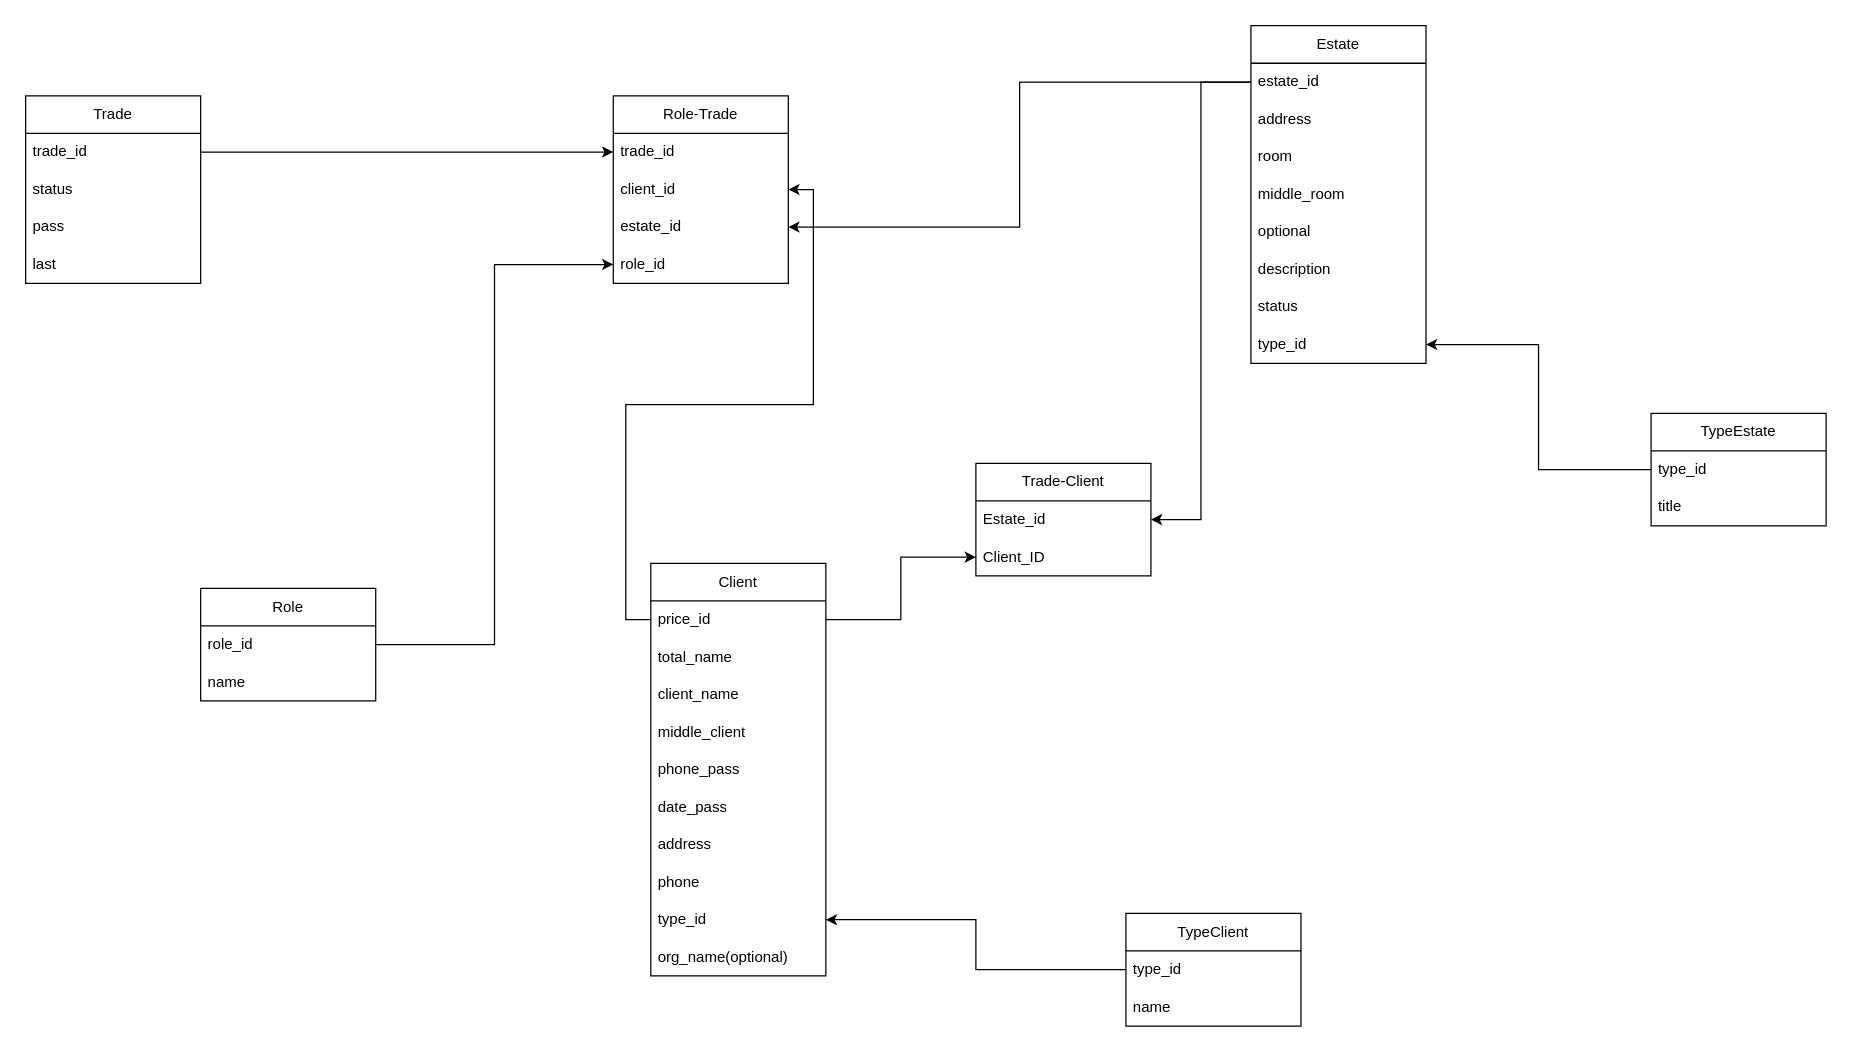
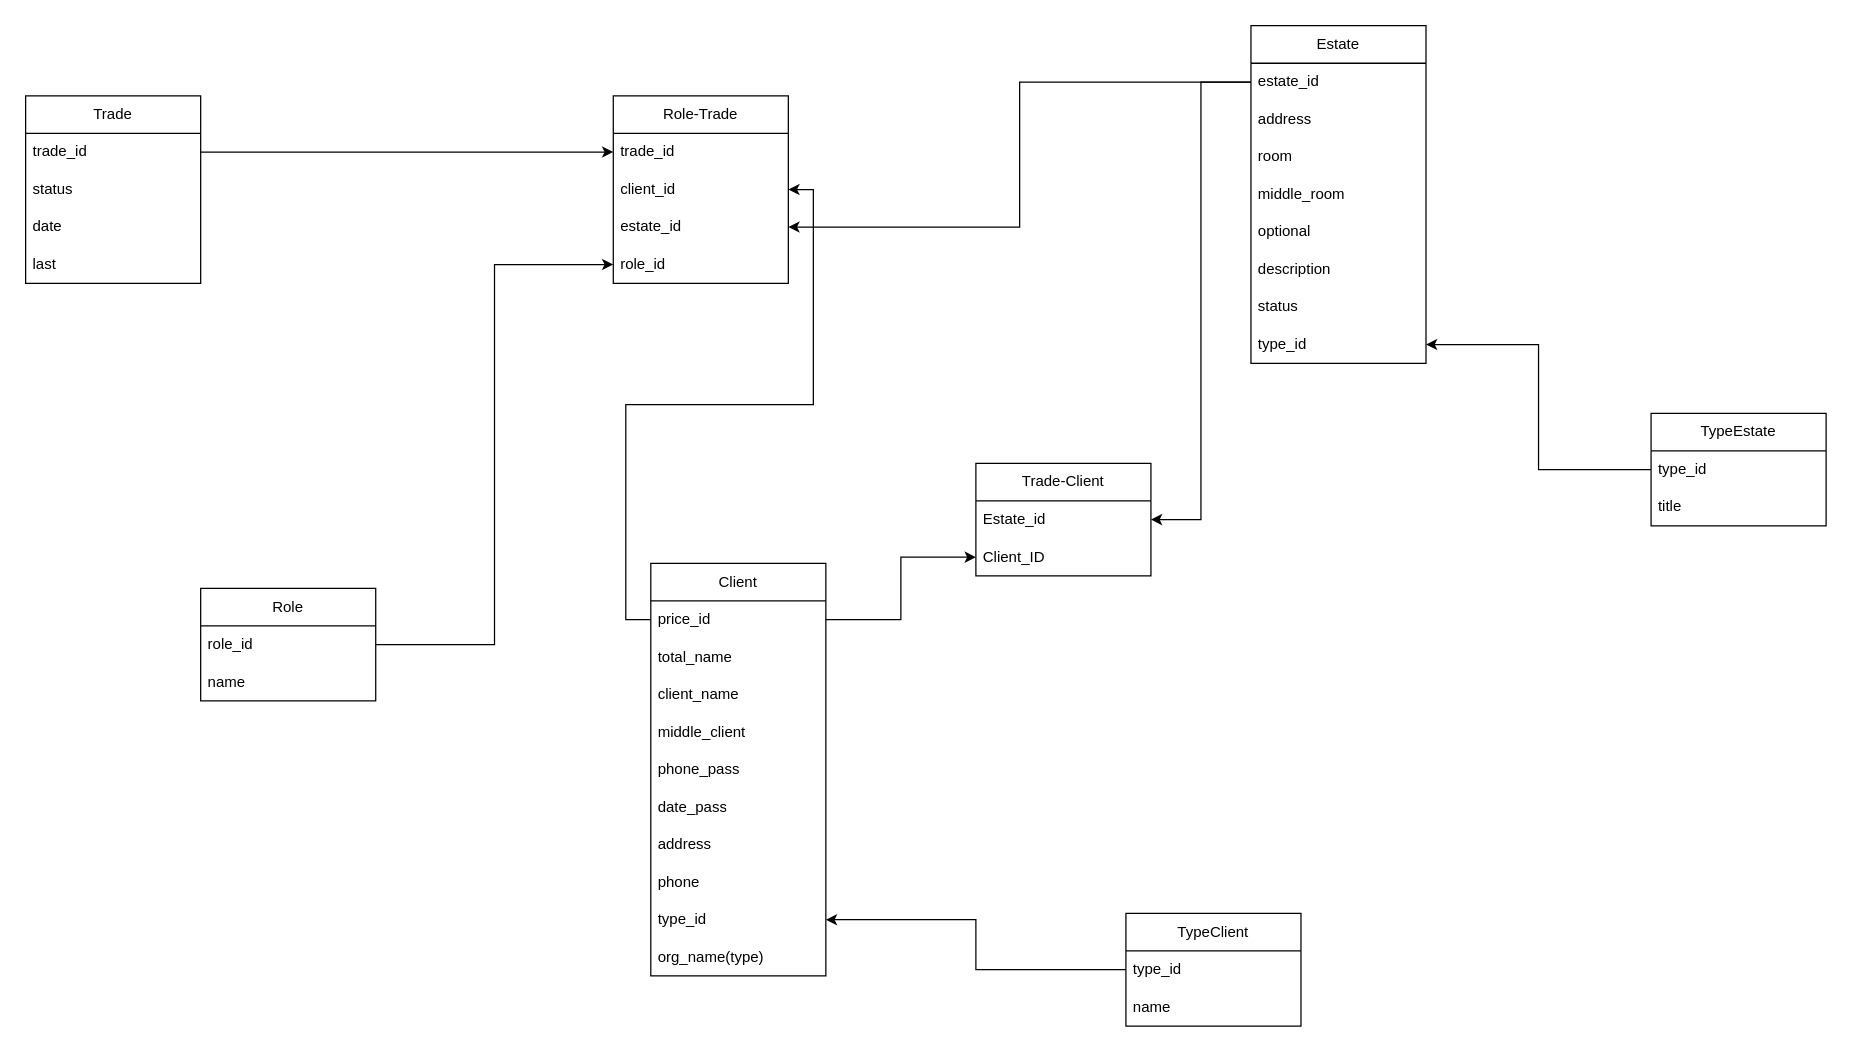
- <mxCell id="29" value="pass" style="text;strokeColor=none;fillColor=none;align=left;verticalAlign=middle;spacingLeft=4;spacingRight=4;overflow=hidden;points=[[0,0.5],[1,0.5]];portConstraint=eastwest;rotatable=0;whiteSpace=wrap;html=1;" parent="26" vertex="1"><mxGeometry y="90" width="140" height="30" as="geometry" /></mxCell>
+ <mxCell id="29" value="date" style="text;strokeColor=none;fillColor=none;align=left;verticalAlign=middle;spacingLeft=4;spacingRight=4;overflow=hidden;points=[[0,0.5],[1,0.5]];portConstraint=eastwest;rotatable=0;whiteSpace=wrap;html=1;" parent="26" vertex="1"><mxGeometry y="90" width="140" height="30" as="geometry" /></mxCell>
- <mxCell id="12" value="org_name(optional)" style="text;strokeColor=none;fillColor=none;align=left;verticalAlign=middle;spacingLeft=4;spacingRight=4;overflow=hidden;points=[[0,0.5],[1,0.5]];portConstraint=eastwest;rotatable=0;whiteSpace=wrap;html=1;" parent="2" vertex="1"><mxGeometry y="300" width="140" height="30" as="geometry" /></mxCell>
+ <mxCell id="12" value="org_name(type)" style="text;strokeColor=none;fillColor=none;align=left;verticalAlign=middle;spacingLeft=4;spacingRight=4;overflow=hidden;points=[[0,0.5],[1,0.5]];portConstraint=eastwest;rotatable=0;whiteSpace=wrap;html=1;" parent="2" vertex="1"><mxGeometry y="300" width="140" height="30" as="geometry" /></mxCell>
